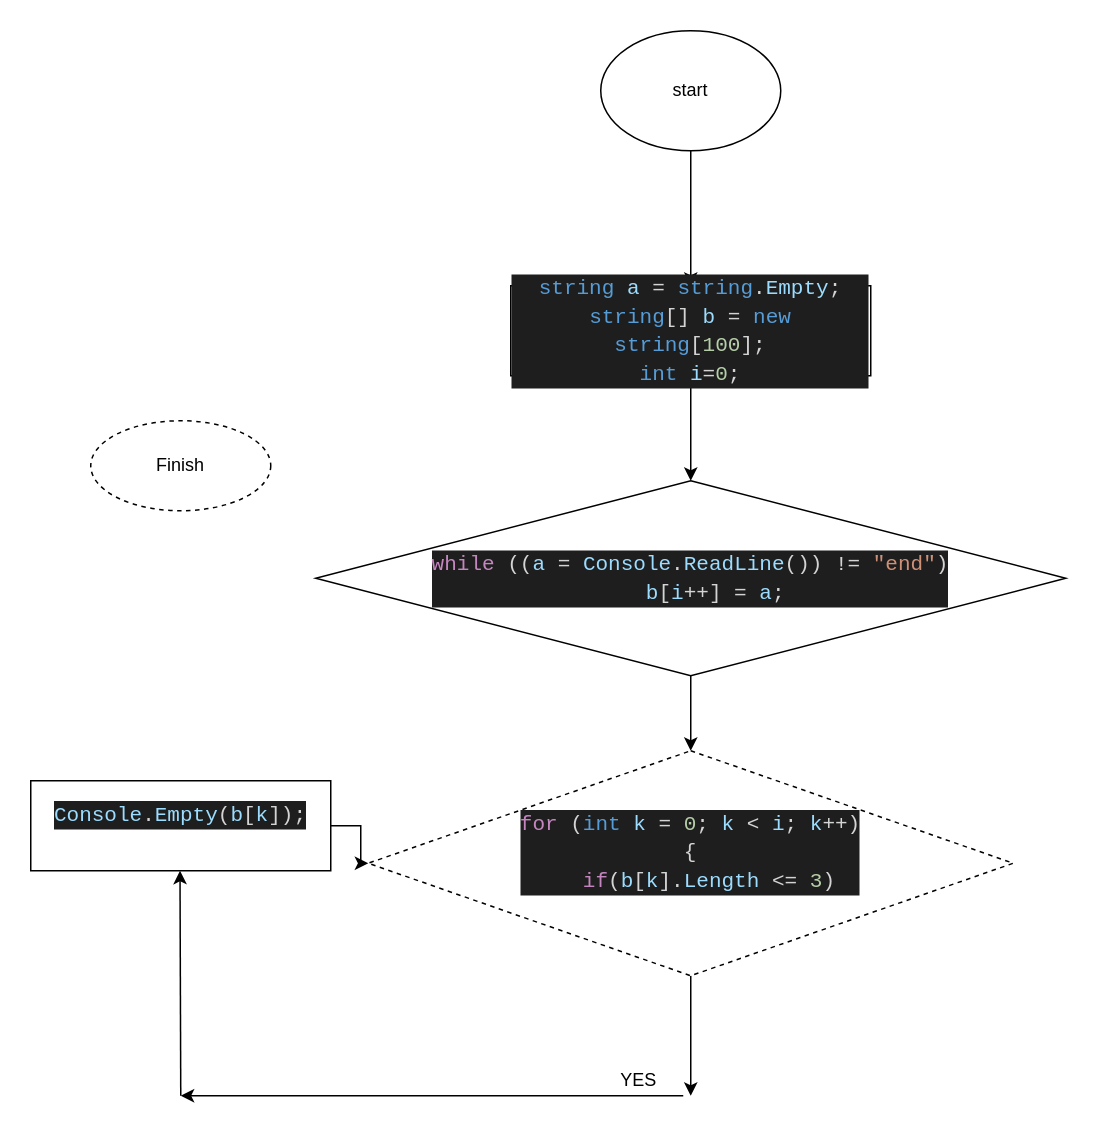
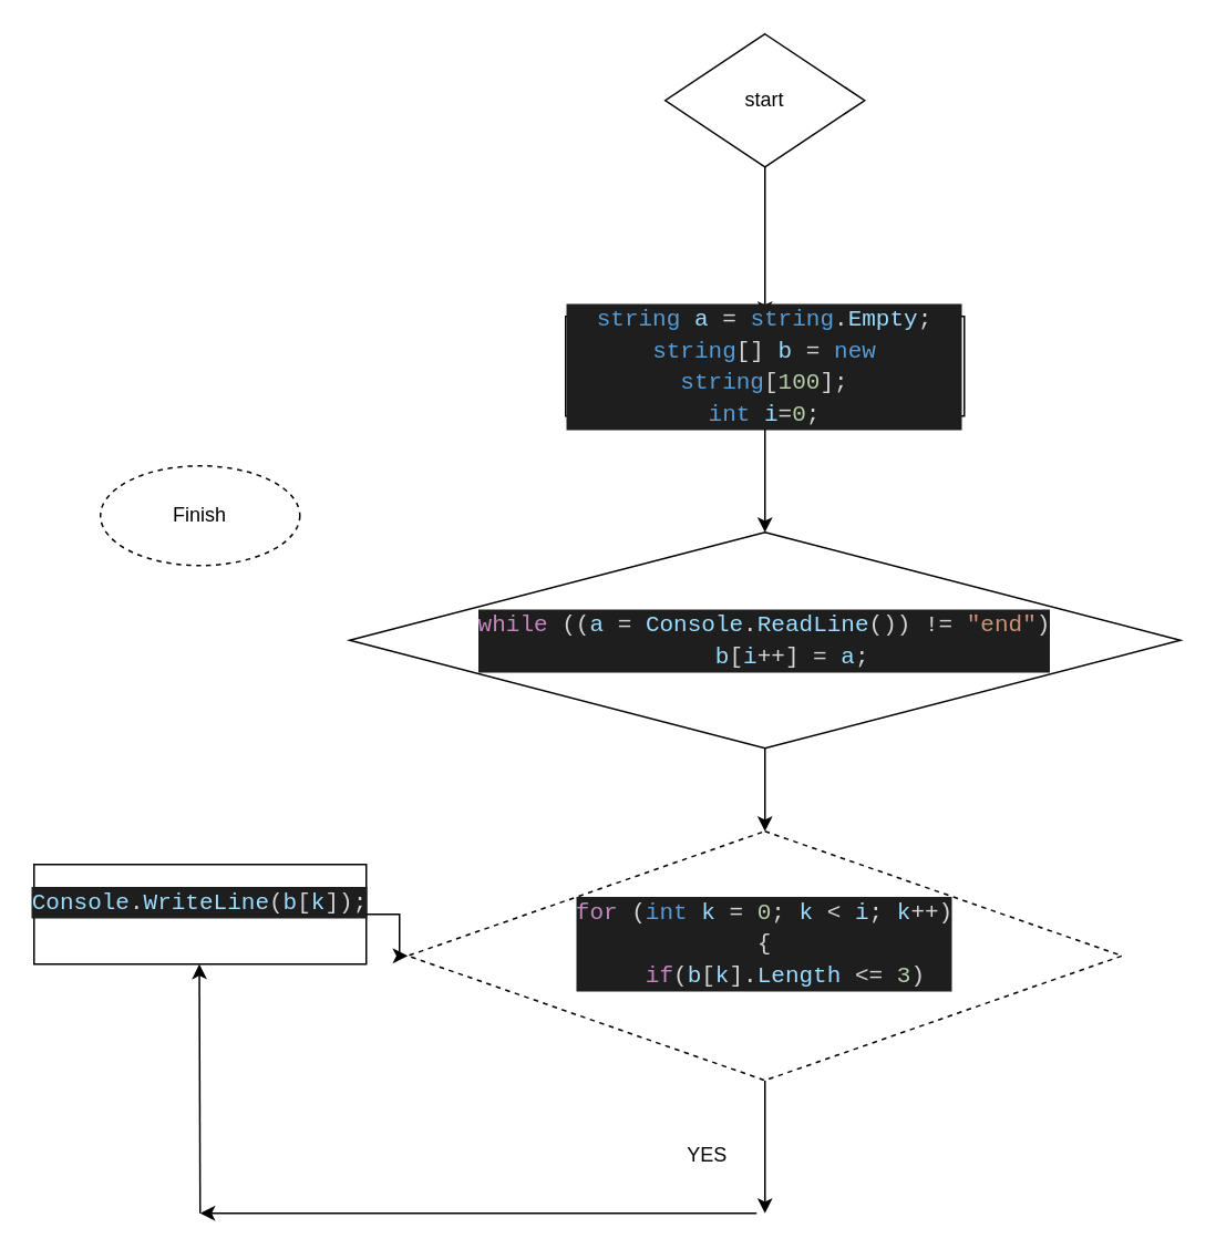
- <mxCell id="3" value="start" style="ellipse;whiteSpace=wrap;html=1;" parent="1" vertex="1"><mxGeometry x="400" y="20" width="120" height="80" as="geometry" /></mxCell>
+ <mxCell id="3" value="start" style="rhombus;whiteSpace=wrap;html=1;" parent="1" vertex="1"><mxGeometry x="400" y="20" width="120" height="80" as="geometry" /></mxCell>
- <mxCell id="12" value="&#10;&lt;div style=&quot;color: rgb(212, 212, 212); background-color: rgb(30, 30, 30); font-family: Consolas, &amp;quot;Courier New&amp;quot;, monospace; font-weight: normal; font-size: 14px; line-height: 19px;&quot;&gt;&lt;div&gt;&lt;span style=&quot;color: #9cdcfe;&quot;&gt;Console&lt;/span&gt;&lt;span style=&quot;color: #d4d4d4;&quot;&gt;.&lt;/span&gt;&lt;span style=&quot;color: #9cdcfe;&quot;&gt;Empty&lt;/span&gt;&lt;span style=&quot;color: #d4d4d4;&quot;&gt;(&lt;/span&gt;&lt;span style=&quot;color: #9cdcfe;&quot;&gt;b&lt;/span&gt;&lt;span style=&quot;color: #d4d4d4;&quot;&gt;[&lt;/span&gt;&lt;span style=&quot;color: #9cdcfe;&quot;&gt;k&lt;/span&gt;&lt;span style=&quot;color: #d4d4d4;&quot;&gt;]);&lt;/span&gt;&lt;/div&gt;&lt;/div&gt;&#10;&#10;" style="whiteSpace=wrap;html=1;" parent="1" vertex="1"><mxGeometry x="20" y="520" width="200" height="60" as="geometry" /></mxCell>
+ <mxCell id="12" value="&#10;&lt;div style=&quot;color: rgb(212, 212, 212); background-color: rgb(30, 30, 30); font-family: Consolas, &amp;quot;Courier New&amp;quot;, monospace; font-weight: normal; font-size: 14px; line-height: 19px;&quot;&gt;&lt;div&gt;&lt;span style=&quot;color: #9cdcfe;&quot;&gt;Console&lt;/span&gt;&lt;span style=&quot;color: #d4d4d4;&quot;&gt;.&lt;/span&gt;&lt;span style=&quot;color: #9cdcfe;&quot;&gt;WriteLine&lt;/span&gt;&lt;span style=&quot;color: #d4d4d4;&quot;&gt;(&lt;/span&gt;&lt;span style=&quot;color: #9cdcfe;&quot;&gt;b&lt;/span&gt;&lt;span style=&quot;color: #d4d4d4;&quot;&gt;[&lt;/span&gt;&lt;span style=&quot;color: #9cdcfe;&quot;&gt;k&lt;/span&gt;&lt;span style=&quot;color: #d4d4d4;&quot;&gt;]);&lt;/span&gt;&lt;/div&gt;&lt;/div&gt;&#10;&#10;" style="whiteSpace=wrap;html=1;" parent="1" vertex="1"><mxGeometry x="20" y="520" width="200" height="60" as="geometry" /></mxCell>
- <mxCell id="10" value="YES" style="text;html=1;align=center;verticalAlign=middle;resizable=0;points=[];autosize=1;strokeColor=none;fillColor=none;" parent="1" vertex="1"><mxGeometry x="400" y="705" width="50" height="30" as="geometry" /></mxCell>
+ <mxCell id="10" value="YES" style="text;html=1;align=center;verticalAlign=middle;resizable=0;points=[];autosize=1;strokeColor=none;fillColor=none;" parent="1" vertex="1"><mxGeometry x="400" y="680" width="50" height="30" as="geometry" /></mxCell>
